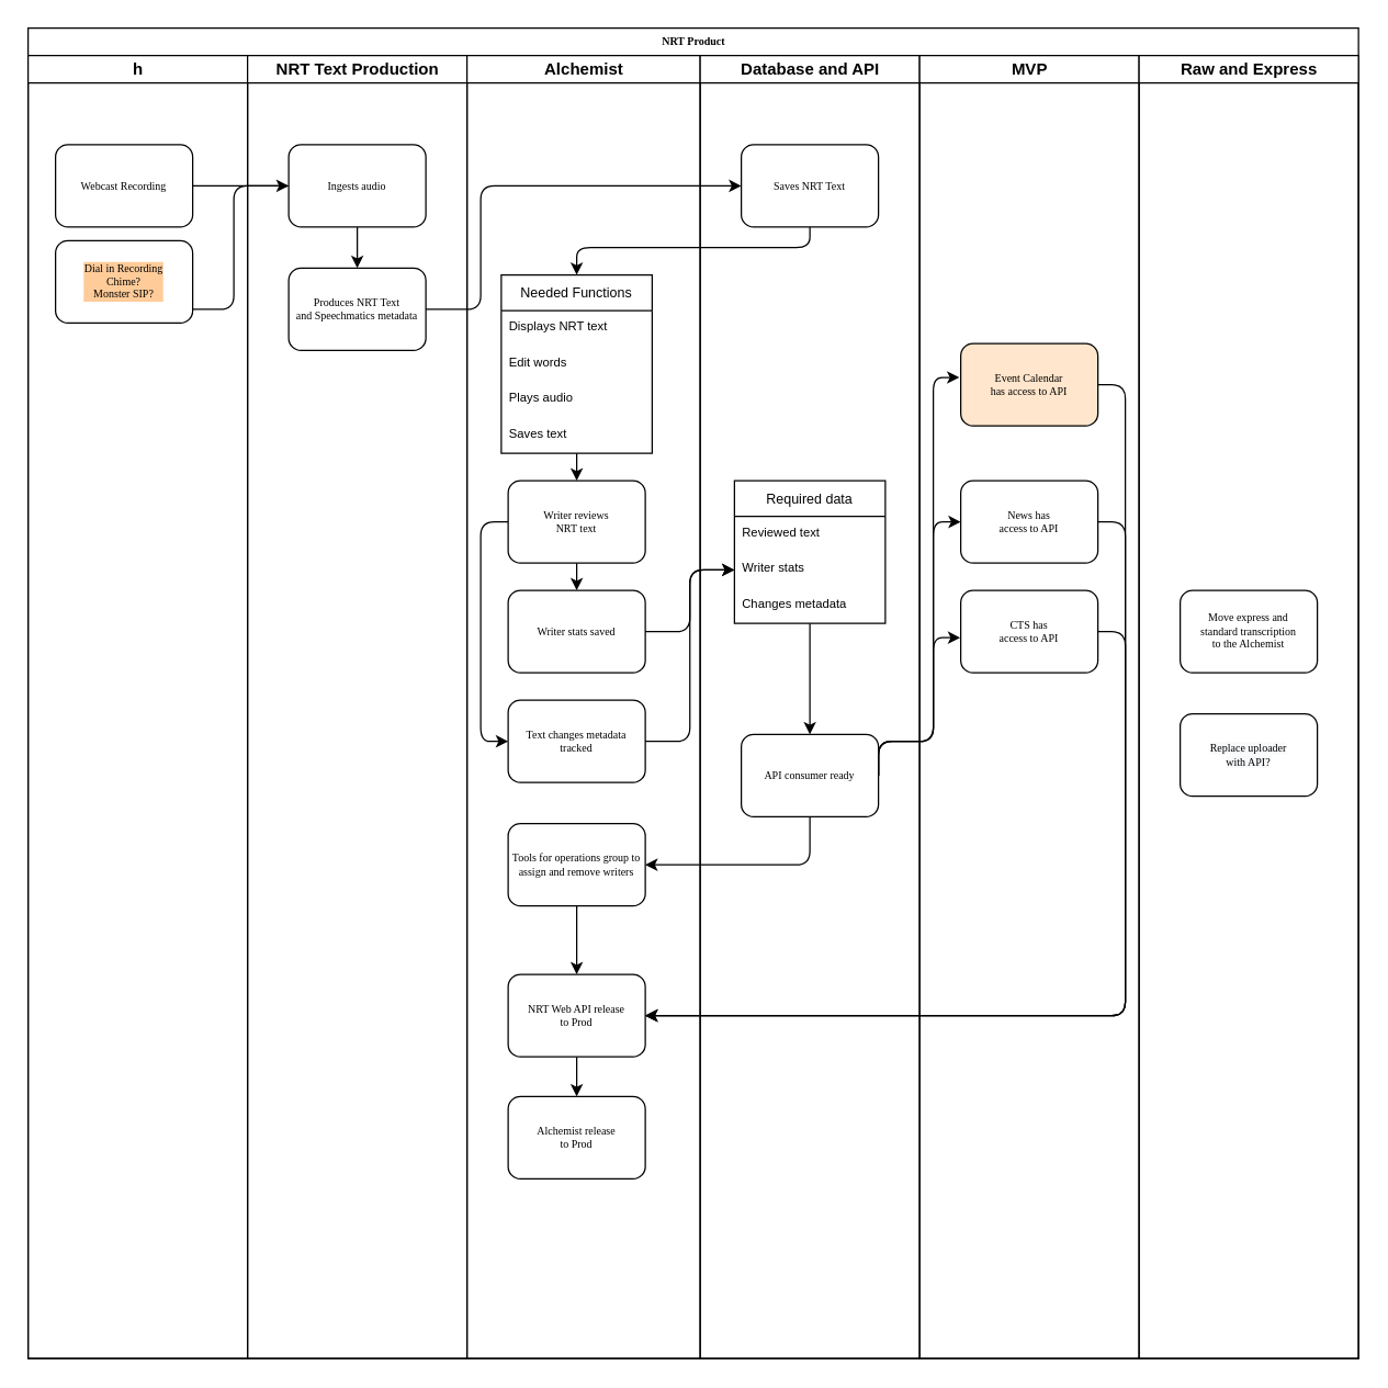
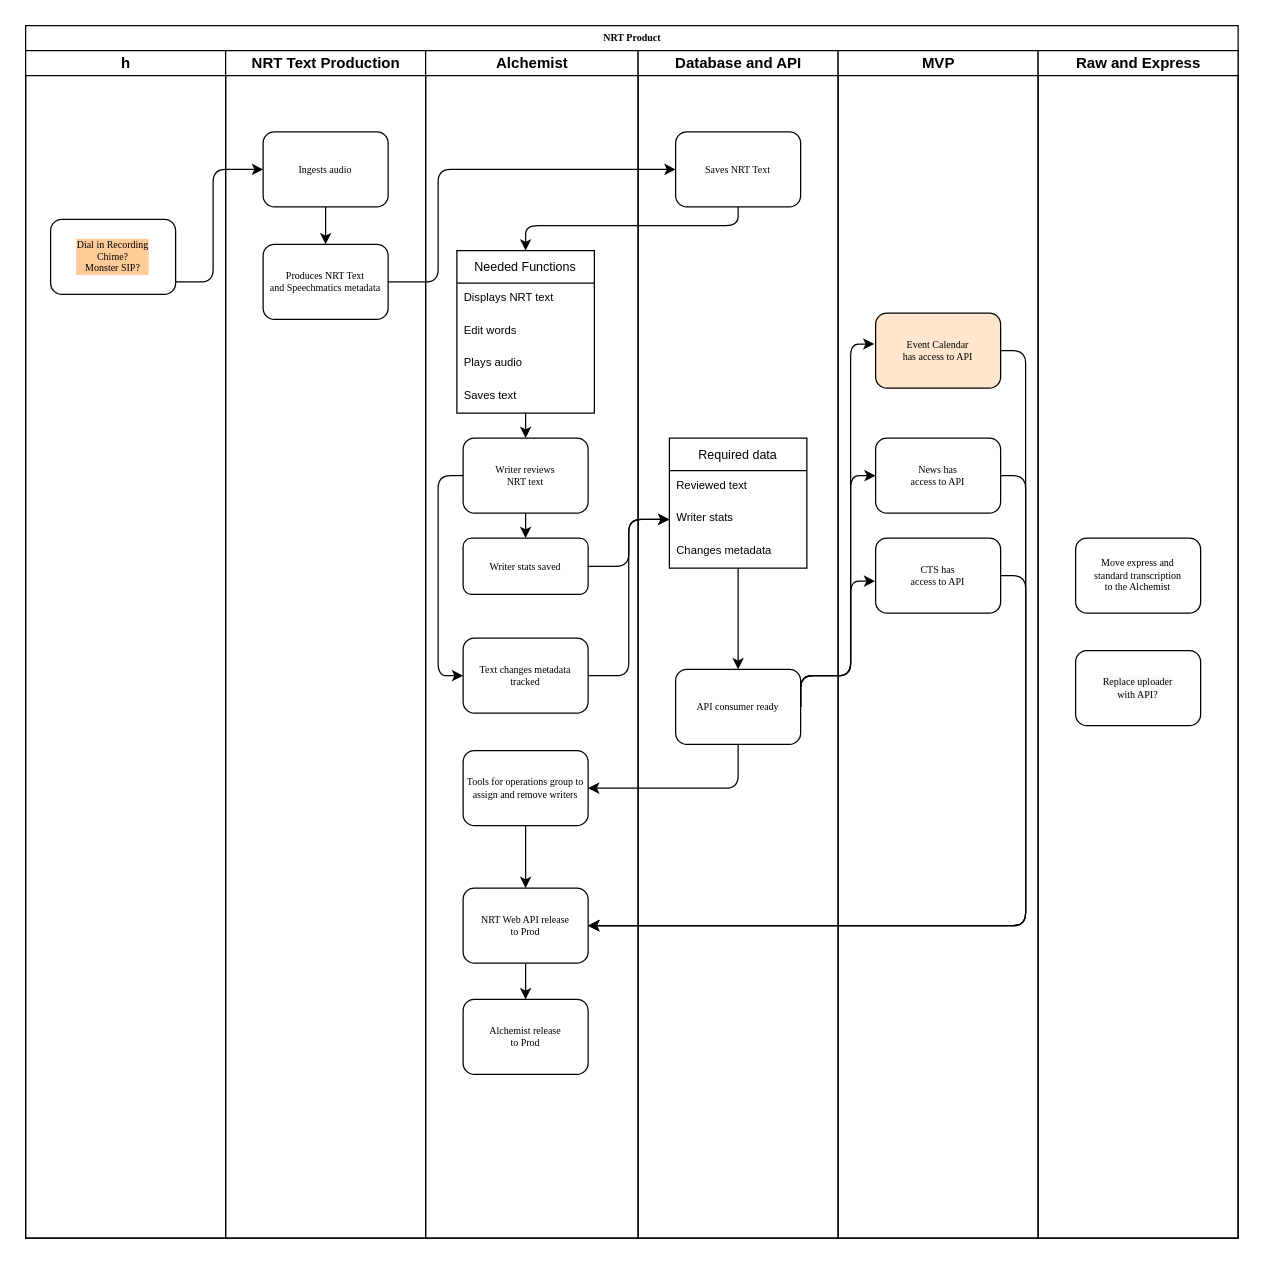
- <mxCell id="4" value="Webcast Recording" style="rounded=1;whiteSpace=wrap;html=1;shadow=0;labelBackgroundColor=none;strokeWidth=1;fontFamily=Verdana;fontSize=8;align=center;" parent="3" vertex="1"><mxGeometry x="20" y="65" width="100" height="60" as="geometry" /></mxCell>
- <mxCell id="6" style="edgeStyle=orthogonalEdgeStyle;rounded=1;html=1;labelBackgroundColor=none;startArrow=none;startFill=0;startSize=5;endArrow=classicThin;endFill=1;endSize=5;jettySize=auto;orthogonalLoop=1;strokeWidth=1;fontFamily=Verdana;fontSize=8" parent="2" source="4" target="10" edge="1"><mxGeometry relative="1" as="geometry" /></mxCell>
- <mxCell id="21" value="Writer stats saved" style="rounded=1;whiteSpace=wrap;html=1;shadow=0;labelBackgroundColor=none;strokeWidth=1;fontFamily=Verdana;fontSize=8;align=center;" parent="11" vertex="1"><mxGeometry x="30" y="390" width="100" height="60" as="geometry" /></mxCell>
+ <mxCell id="21" value="Writer stats saved" style="rounded=1;whiteSpace=wrap;html=1;shadow=0;labelBackgroundColor=none;strokeWidth=1;fontFamily=Verdana;fontSize=8;align=center;" parent="11" vertex="1"><mxGeometry x="30" y="390" width="100" height="45" as="geometry" /></mxCell>
